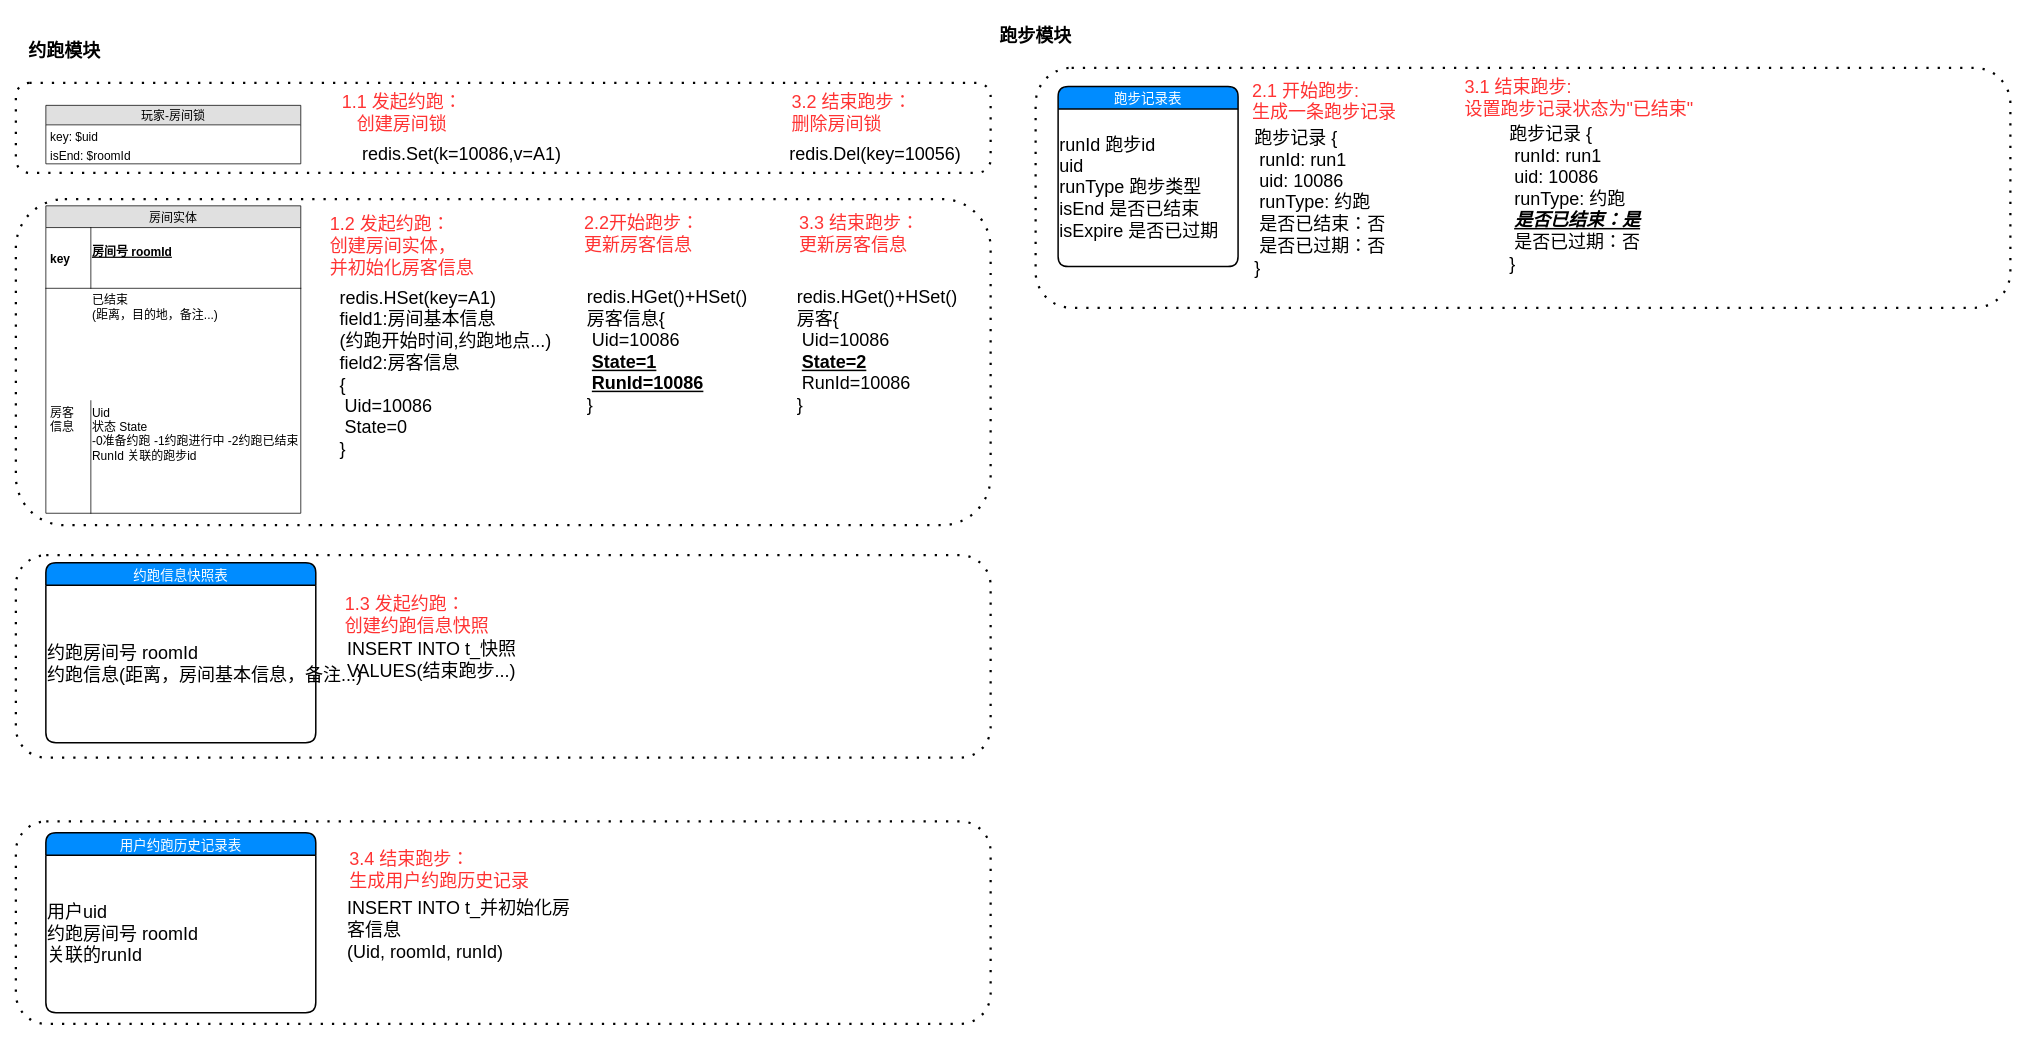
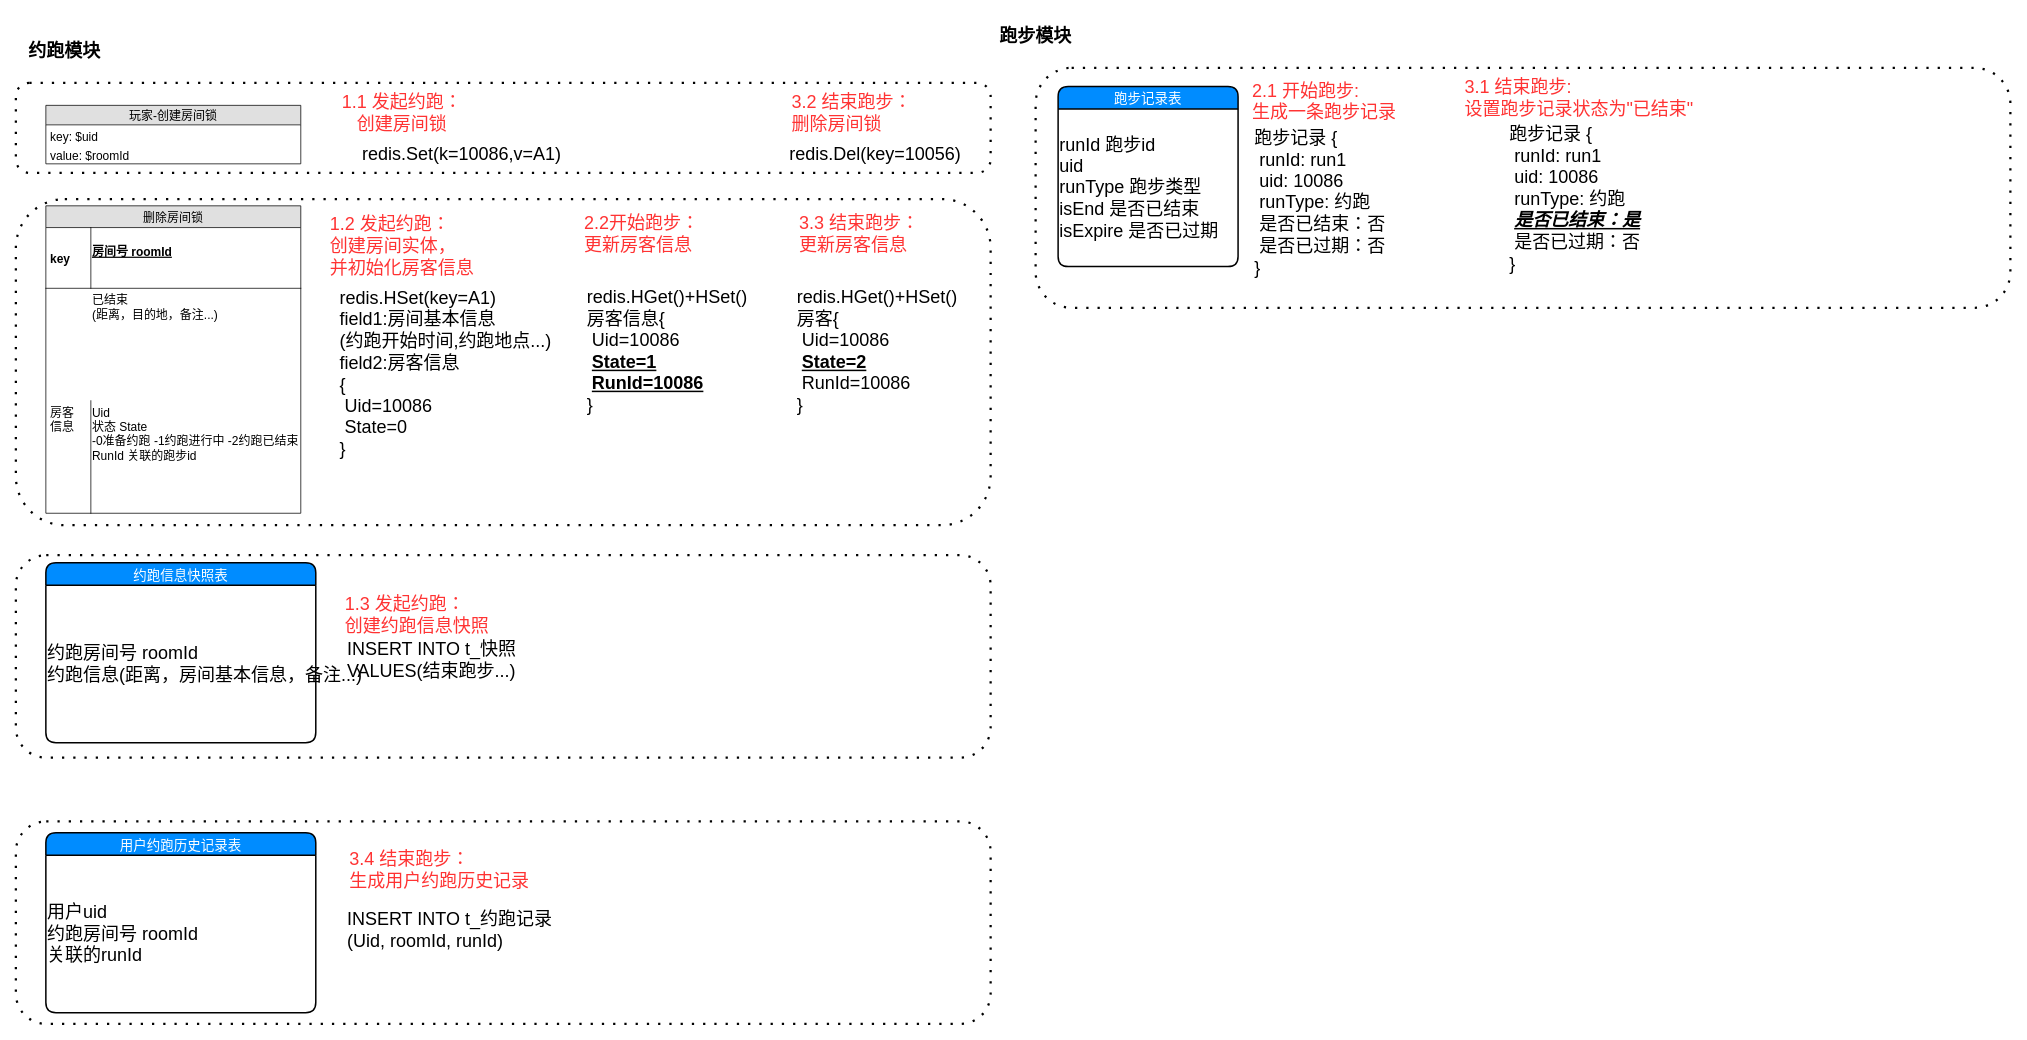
- <mxCell id="14" value="玩家-房间锁" style="swimlane;fontStyle=0;childLayout=stackLayout;horizontal=1;startSize=26;fillColor=#e0e0e0;horizontalStack=0;resizeParent=1;resizeParentMax=0;resizeLast=0;collapsible=1;marginBottom=0;swimlaneFillColor=#ffffff;align=center;fontSize=16;strokeColor=#000000;" parent="1" vertex="1"><mxGeometry x="60" y="140" width="340" height="78" as="geometry" /></mxCell>
+ <mxCell id="14" value="玩家-创建房间锁" style="swimlane;fontStyle=0;childLayout=stackLayout;horizontal=1;startSize=26;fillColor=#e0e0e0;horizontalStack=0;resizeParent=1;resizeParentMax=0;resizeLast=0;collapsible=1;marginBottom=0;swimlaneFillColor=#ffffff;align=center;fontSize=16;strokeColor=#000000;" parent="1" vertex="1"><mxGeometry x="60" y="140" width="340" height="78" as="geometry" /></mxCell>
- <mxCell id="16" value="isEnd: $roomId" style="text;strokeColor=none;fillColor=none;spacingLeft=4;spacingRight=4;overflow=hidden;rotatable=0;points=[[0,0.5],[1,0.5]];portConstraint=eastwest;fontSize=16;" parent="14" vertex="1"><mxGeometry y="52" width="340" height="26" as="geometry" /></mxCell>
+ <mxCell id="16" value="value: $roomId" style="text;strokeColor=none;fillColor=none;spacingLeft=4;spacingRight=4;overflow=hidden;rotatable=0;points=[[0,0.5],[1,0.5]];portConstraint=eastwest;fontSize=16;" parent="14" vertex="1"><mxGeometry y="52" width="340" height="26" as="geometry" /></mxCell>
- <mxCell id="6" value="房间实体" style="swimlane;fontStyle=0;childLayout=stackLayout;horizontal=1;startSize=29;fillColor=#e0e0e0;horizontalStack=0;resizeParent=1;resizeParentMax=0;resizeLast=0;collapsible=1;marginBottom=0;swimlaneFillColor=#ffffff;align=center;fontSize=16;" parent="1" vertex="1"><mxGeometry x="60" y="274" width="340" height="410" as="geometry" /></mxCell>
+ <mxCell id="6" value="删除房间锁" style="swimlane;fontStyle=0;childLayout=stackLayout;horizontal=1;startSize=29;fillColor=#e0e0e0;horizontalStack=0;resizeParent=1;resizeParentMax=0;resizeLast=0;collapsible=1;marginBottom=0;swimlaneFillColor=#ffffff;align=center;fontSize=16;" parent="1" vertex="1"><mxGeometry x="60" y="274" width="340" height="410" as="geometry" /></mxCell>
- <mxCell id="37" value="&lt;div&gt;INSERT INTO t_并初始化房客信息&lt;/div&gt;&lt;div&gt;(Uid, roomId, runId)&lt;/div&gt;" style="text;html=1;strokeColor=none;fillColor=none;align=left;verticalAlign=middle;whiteSpace=wrap;rounded=0;fontSize=24;fontColor=#000000;" vertex="1" parent="1"><mxGeometry x="460" y="1120" width="310" height="240" as="geometry" /></mxCell>
+ <mxCell id="37" value="&lt;div&gt;INSERT INTO t_约跑记录&lt;/div&gt;&lt;div&gt;(Uid, roomId, runId)&lt;/div&gt;" style="text;html=1;strokeColor=none;fillColor=none;align=left;verticalAlign=middle;whiteSpace=wrap;rounded=0;fontSize=24;fontColor=#000000;" vertex="1" parent="1"><mxGeometry x="460" y="1120" width="310" height="240" as="geometry" /></mxCell>
